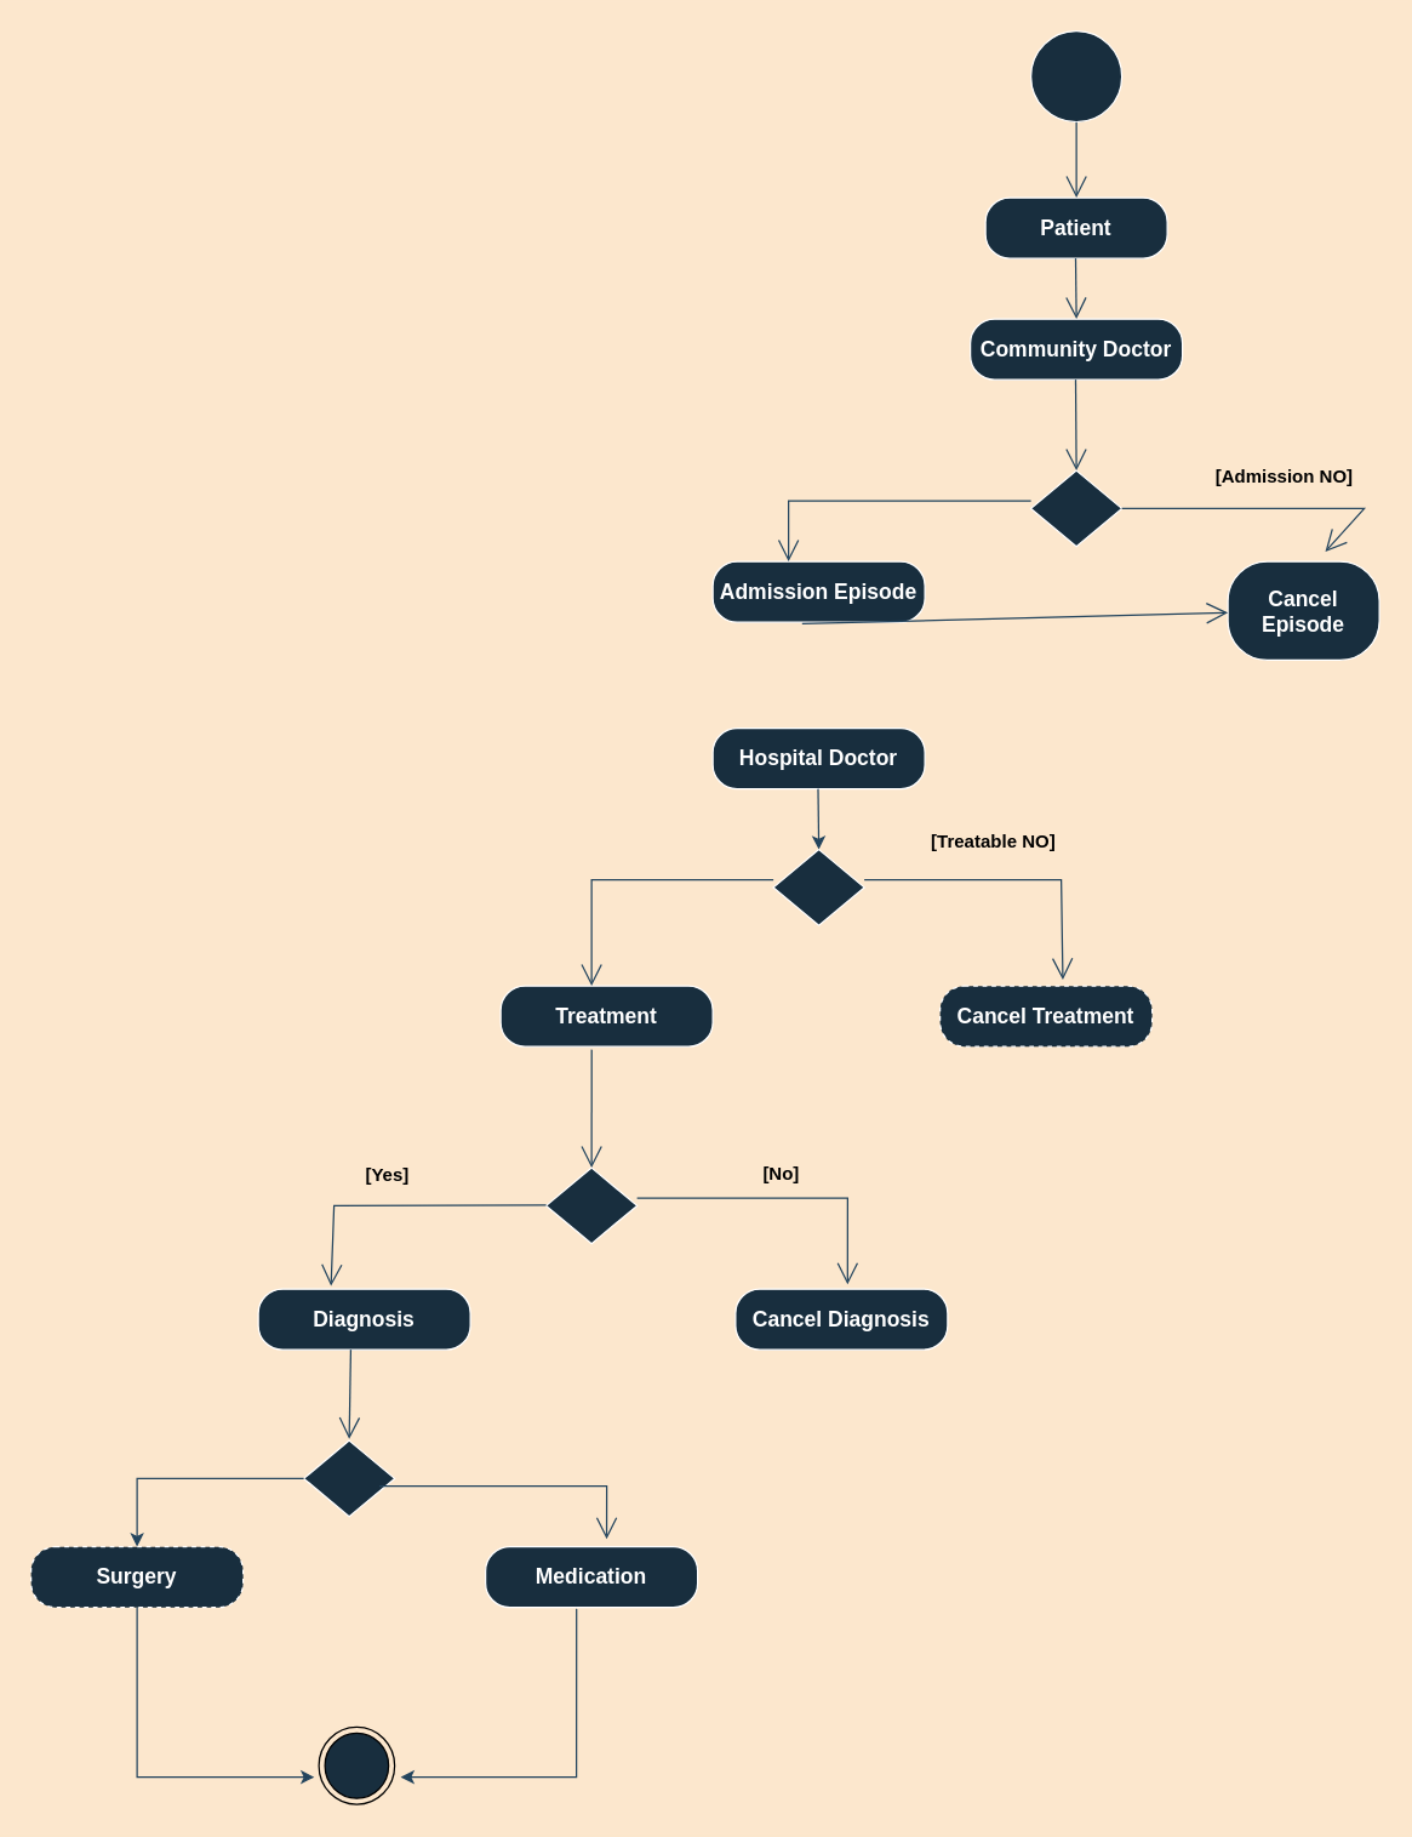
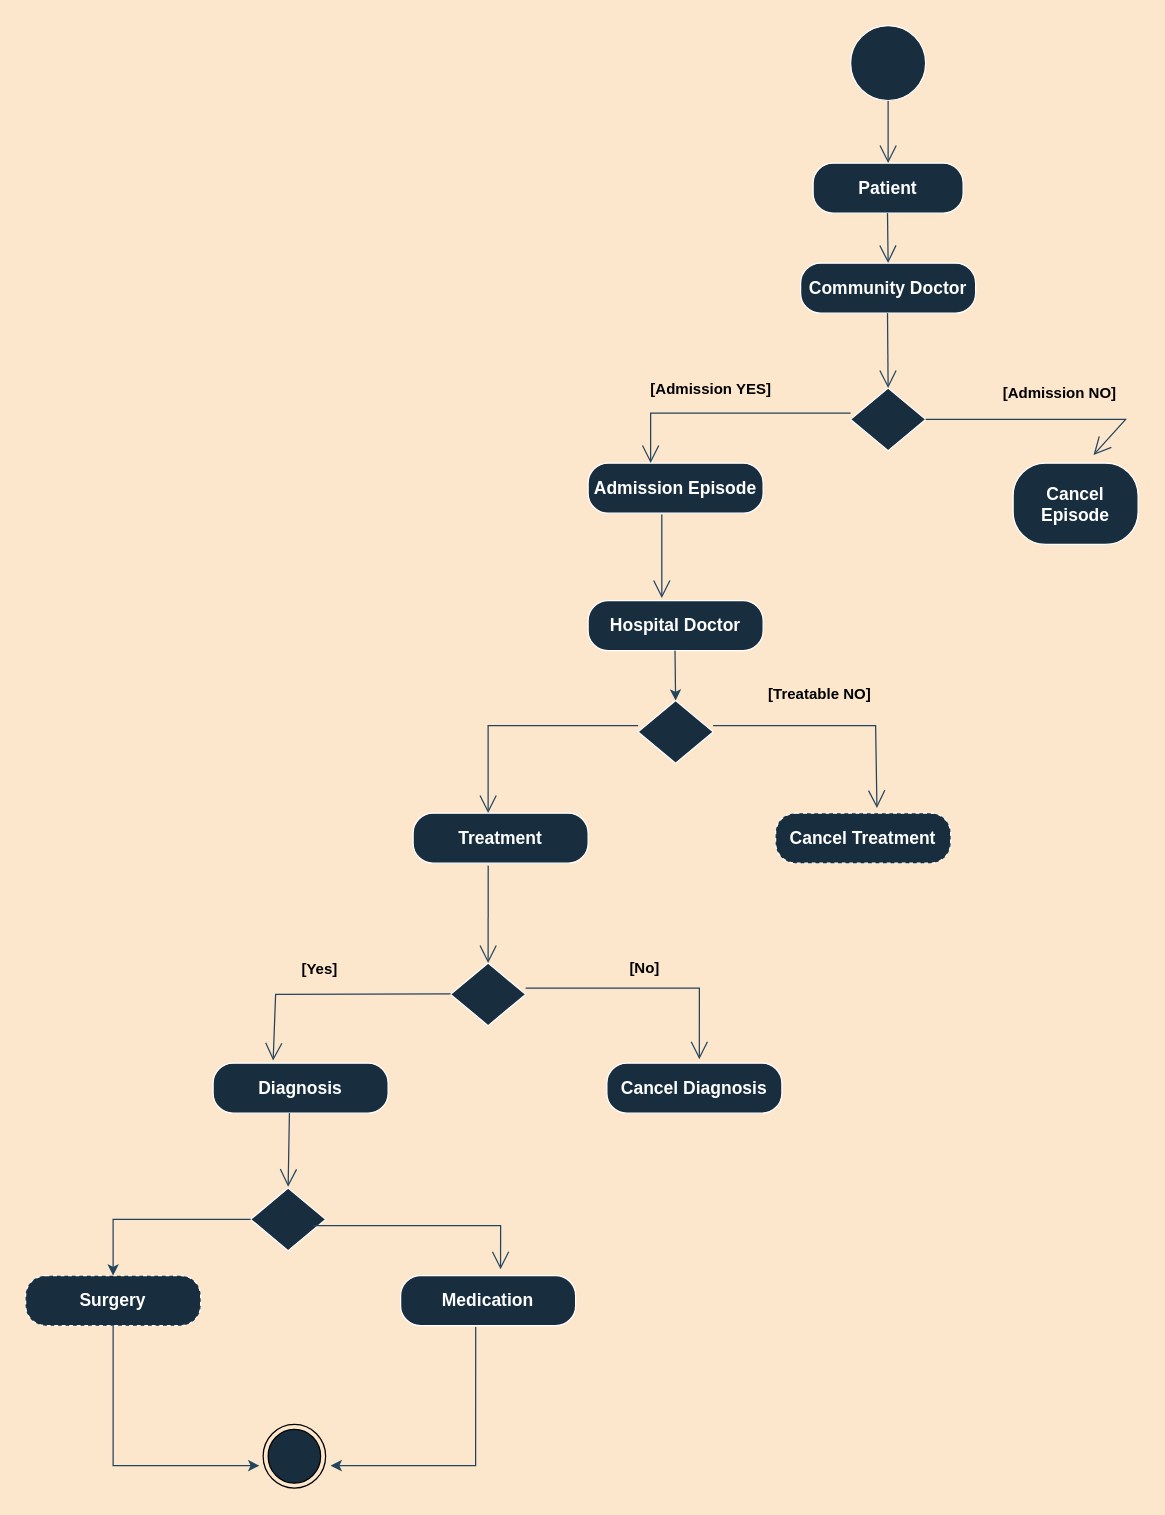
+ <mxCell id="35" value="&lt;b&gt;&lt;font color=&quot;#000000&quot;&gt;[Admission YES]&lt;/font&gt;&lt;/b&gt;" style="text;html=1;align=center;verticalAlign=middle;resizable=0;points=[];autosize=1;strokeColor=none;fillColor=none;fontColor=#FFFFFF;" vertex="1" parent="1"><mxGeometry x="508" y="296" width="120" height="30" as="geometry" /></mxCell>
- <mxCell id="23" value="" style="endArrow=open;endFill=1;endSize=12;html=1;rounded=0;strokeColor=#23445D;fontSize=14;exitX=0.421;exitY=1.025;exitDx=0;exitDy=0;exitPerimeter=0;labelBackgroundColor=#FCE7CD;" parent="1" source="5" target="6" edge="1"><mxGeometry width="160" relative="1" as="geometry"><mxPoint x="530" y="430" as="sourcePoint" /><mxPoint x="690" y="430" as="targetPoint" /></mxGeometry></mxCell>
+ <mxCell id="23" value="" style="endArrow=open;endFill=1;endSize=12;html=1;rounded=0;strokeColor=#23445D;fontSize=14;exitX=0.421;exitY=1.025;exitDx=0;exitDy=0;exitPerimeter=0;entryX=0.421;entryY=-0.05;entryDx=0;entryDy=0;entryPerimeter=0;labelBackgroundColor=#FCE7CD;" parent="1" source="5" target="8" edge="1"><mxGeometry width="160" relative="1" as="geometry"><mxPoint x="530" y="430" as="sourcePoint" /><mxPoint x="690" y="430" as="targetPoint" /></mxGeometry></mxCell>
